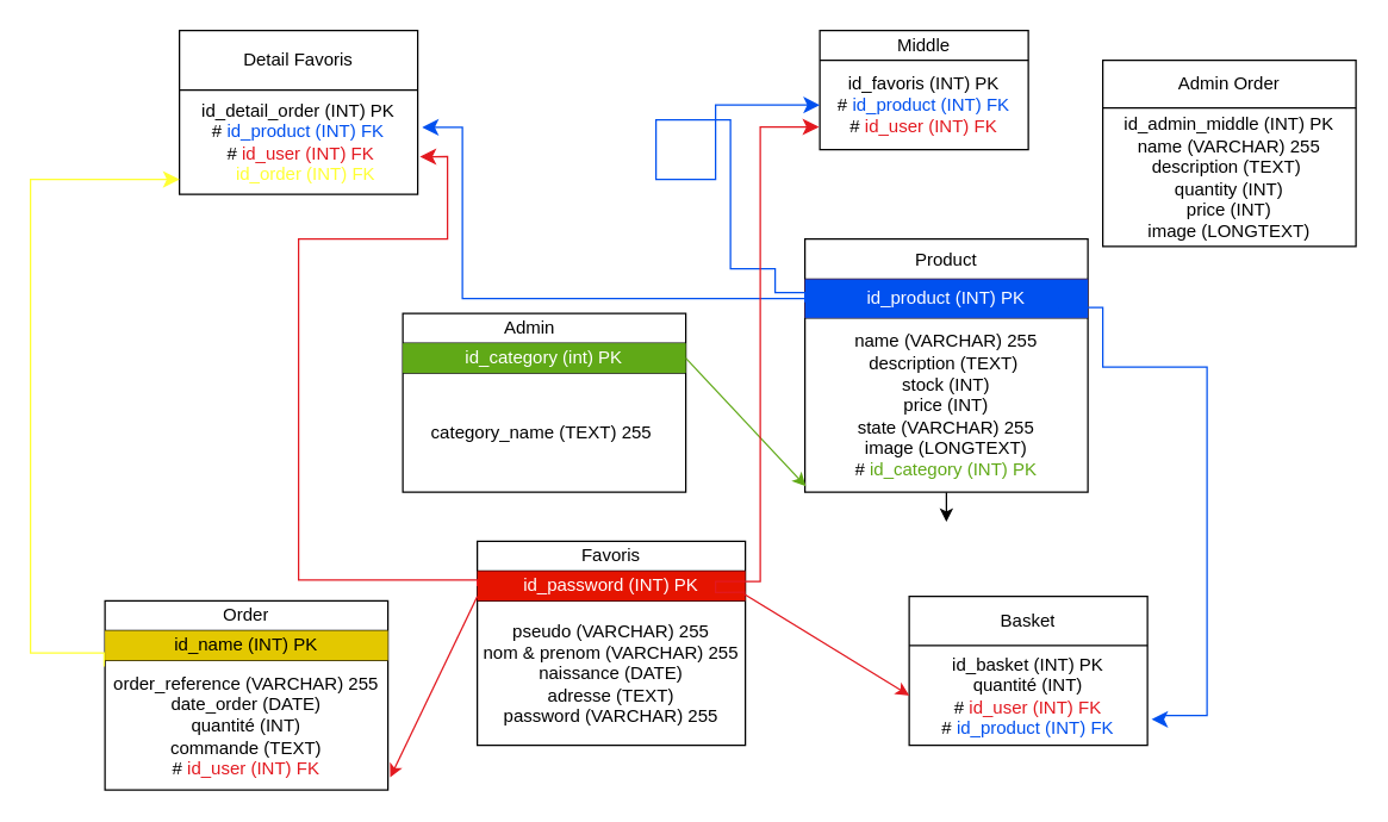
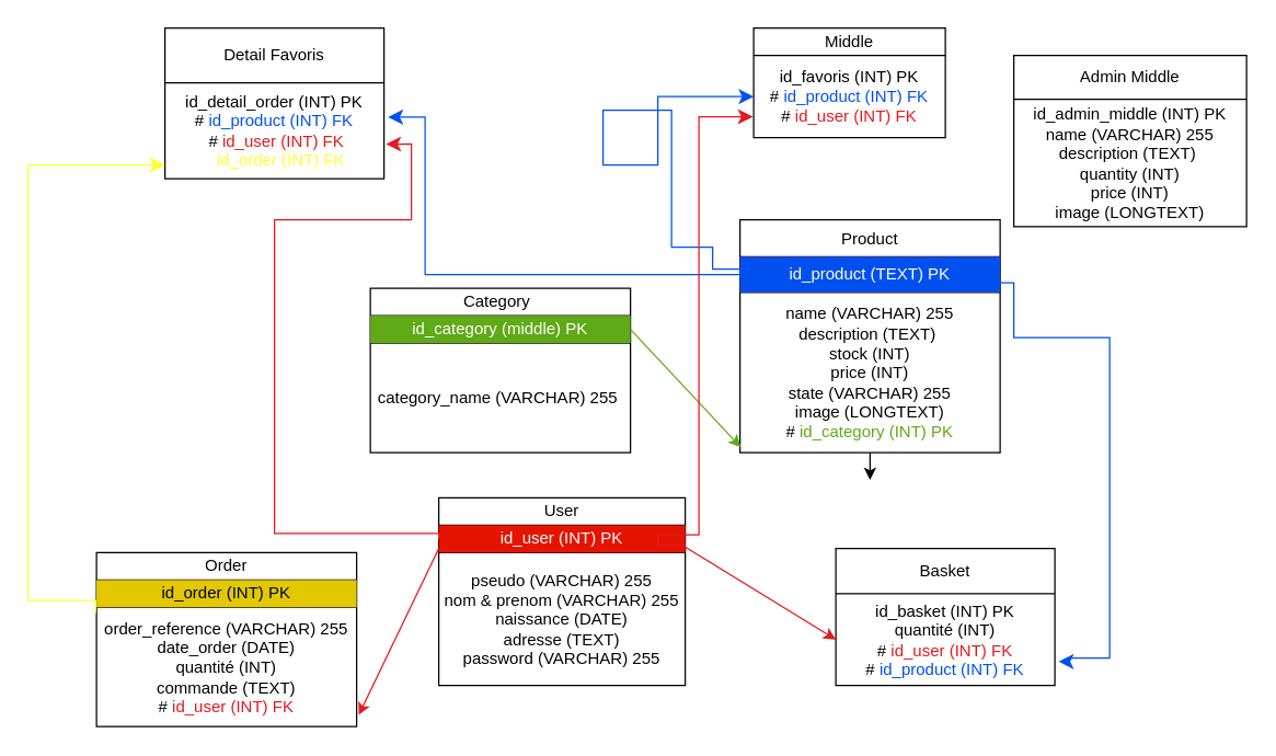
- <mxCell id="43" value="Admin Order" style="shape=partialRectangle;html=1;whiteSpace=wrap;connectable=0;overflow=hidden;fillColor=none;top=0;left=0;bottom=0;right=0;pointerEvents=1;" vertex="1" parent="42"><mxGeometry width="170" height="32" as="geometry"><mxRectangle width="170" height="32" as="alternateBounds" /></mxGeometry></mxCell>
+ <mxCell id="43" value="Admin Middle" style="shape=partialRectangle;html=1;whiteSpace=wrap;connectable=0;overflow=hidden;fillColor=none;top=0;left=0;bottom=0;right=0;pointerEvents=1;" vertex="1" parent="42"><mxGeometry width="170" height="32" as="geometry"><mxRectangle width="170" height="32" as="alternateBounds" /></mxGeometry></mxCell>
- <mxCell id="14" value="id_product (INT) PK" style="shape=partialRectangle;html=1;whiteSpace=wrap;connectable=0;overflow=hidden;fillColor=#0050EF;top=0;left=0;bottom=0;right=0;pointerEvents=1;fontColor=#ffffff;strokeColor=#001DBC;" vertex="1" parent="13"><mxGeometry width="190" height="26" as="geometry"><mxRectangle width="190" height="26" as="alternateBounds" /></mxGeometry></mxCell>
+ <mxCell id="14" value="id_product (TEXT) PK" style="shape=partialRectangle;html=1;whiteSpace=wrap;connectable=0;overflow=hidden;fillColor=#0050EF;top=0;left=0;bottom=0;right=0;pointerEvents=1;fontColor=#ffffff;strokeColor=#001DBC;" vertex="1" parent="13"><mxGeometry width="190" height="26" as="geometry"><mxRectangle width="190" height="26" as="alternateBounds" /></mxGeometry></mxCell>
- <mxCell id="19" value="Admin&lt;span style=&quot;white-space: pre;&quot;&gt;&#09;&lt;/span&gt;" style="shape=partialRectangle;html=1;whiteSpace=wrap;connectable=0;overflow=hidden;fillColor=none;top=0;left=0;bottom=0;right=0;pointerEvents=1;" vertex="1" parent="18"><mxGeometry width="190" height="20" as="geometry"><mxRectangle width="190" height="20" as="alternateBounds" /></mxGeometry></mxCell>
+ <mxCell id="19" value="Category&lt;span style=&quot;white-space: pre;&quot;&gt;&#09;&lt;/span&gt;" style="shape=partialRectangle;html=1;whiteSpace=wrap;connectable=0;overflow=hidden;fillColor=none;top=0;left=0;bottom=0;right=0;pointerEvents=1;" vertex="1" parent="18"><mxGeometry width="190" height="20" as="geometry"><mxRectangle width="190" height="20" as="alternateBounds" /></mxGeometry></mxCell>
- <mxCell id="21" value="id_category (int) PK" style="shape=partialRectangle;html=1;whiteSpace=wrap;connectable=0;overflow=hidden;fillColor=#60a917;top=0;left=0;bottom=0;right=0;pointerEvents=1;fontColor=#ffffff;strokeColor=#2D7600;" vertex="1" parent="20"><mxGeometry width="190" height="20" as="geometry"><mxRectangle width="190" height="20" as="alternateBounds" /></mxGeometry></mxCell>
+ <mxCell id="21" value="id_category (middle) PK" style="shape=partialRectangle;html=1;whiteSpace=wrap;connectable=0;overflow=hidden;fillColor=#60a917;top=0;left=0;bottom=0;right=0;pointerEvents=1;fontColor=#ffffff;strokeColor=#2D7600;" vertex="1" parent="20"><mxGeometry width="190" height="20" as="geometry"><mxRectangle width="190" height="20" as="alternateBounds" /></mxGeometry></mxCell>
- <mxCell id="23" value="category_name (TEXT) 255&amp;nbsp;" style="shape=partialRectangle;html=1;whiteSpace=wrap;connectable=0;overflow=hidden;fillColor=none;top=0;left=0;bottom=0;right=0;pointerEvents=1;" vertex="1" parent="22"><mxGeometry width="190" height="80" as="geometry"><mxRectangle width="190" height="80" as="alternateBounds" /></mxGeometry></mxCell>
+ <mxCell id="23" value="category_name (VARCHAR) 255&amp;nbsp;" style="shape=partialRectangle;html=1;whiteSpace=wrap;connectable=0;overflow=hidden;fillColor=none;top=0;left=0;bottom=0;right=0;pointerEvents=1;" vertex="1" parent="22"><mxGeometry width="190" height="80" as="geometry"><mxRectangle width="190" height="80" as="alternateBounds" /></mxGeometry></mxCell>
- <mxCell id="4" value="Favoris" style="shape=partialRectangle;html=1;whiteSpace=wrap;connectable=0;overflow=hidden;fillColor=none;top=0;left=0;bottom=0;right=0;pointerEvents=1;" vertex="1" parent="3"><mxGeometry width="180" height="20" as="geometry"><mxRectangle width="180" height="20" as="alternateBounds" /></mxGeometry></mxCell>
+ <mxCell id="4" value="User" style="shape=partialRectangle;html=1;whiteSpace=wrap;connectable=0;overflow=hidden;fillColor=none;top=0;left=0;bottom=0;right=0;pointerEvents=1;" vertex="1" parent="3"><mxGeometry width="180" height="20" as="geometry"><mxRectangle width="180" height="20" as="alternateBounds" /></mxGeometry></mxCell>
- <mxCell id="6" value="id_password (INT) PK" style="shape=partialRectangle;html=1;whiteSpace=wrap;connectable=0;overflow=hidden;fillColor=#e51400;top=0;left=0;bottom=0;right=0;pointerEvents=1;fontColor=#ffffff;strokeColor=#B20000;" vertex="1" parent="5"><mxGeometry width="180" height="20" as="geometry"><mxRectangle width="180" height="20" as="alternateBounds" /></mxGeometry></mxCell>
+ <mxCell id="6" value="id_user (INT) PK" style="shape=partialRectangle;html=1;whiteSpace=wrap;connectable=0;overflow=hidden;fillColor=#e51400;top=0;left=0;bottom=0;right=0;pointerEvents=1;fontColor=#ffffff;strokeColor=#B20000;" vertex="1" parent="5"><mxGeometry width="180" height="20" as="geometry"><mxRectangle width="180" height="20" as="alternateBounds" /></mxGeometry></mxCell>
- <mxCell id="28" value="id_name (INT) PK" style="shape=partialRectangle;html=1;whiteSpace=wrap;connectable=0;overflow=hidden;fillColor=#e3c800;top=0;left=0;bottom=0;right=0;pointerEvents=1;fontColor=#000000;strokeColor=#B09500;" vertex="1" parent="27"><mxGeometry width="190" height="20" as="geometry"><mxRectangle width="190" height="20" as="alternateBounds" /></mxGeometry></mxCell>
+ <mxCell id="28" value="id_order (INT) PK" style="shape=partialRectangle;html=1;whiteSpace=wrap;connectable=0;overflow=hidden;fillColor=#e3c800;top=0;left=0;bottom=0;right=0;pointerEvents=1;fontColor=#000000;strokeColor=#B09500;" vertex="1" parent="27"><mxGeometry width="190" height="20" as="geometry"><mxRectangle width="190" height="20" as="alternateBounds" /></mxGeometry></mxCell>
